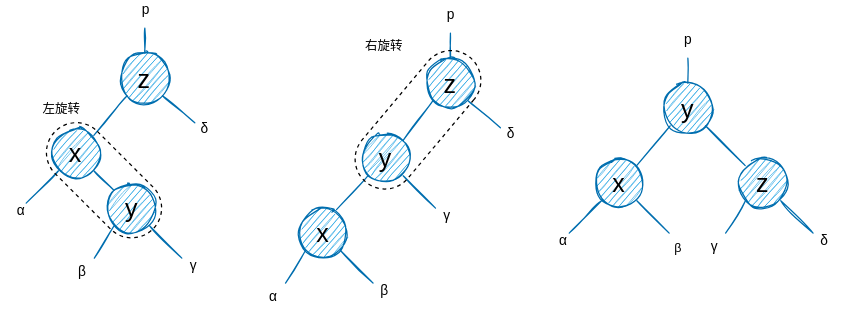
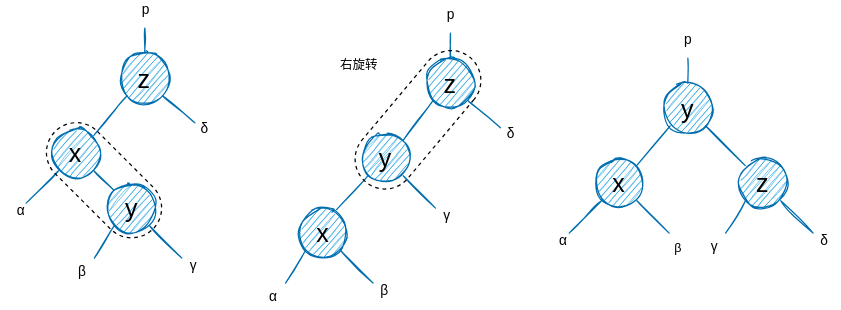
- <mxCell id="36" value="右旋转&amp;nbsp;" style="text;html=1;align=center;verticalAlign=middle;resizable=0;points=[];autosize=1;fontSize=10;fontColor=#000000;" vertex="1" parent="1"><mxGeometry x="283" y="24" width="50" height="20" as="geometry" /></mxCell>
+ <mxCell id="36" value="右旋转&amp;nbsp;" style="text;html=1;align=center;verticalAlign=middle;resizable=0;points=[];autosize=1;fontSize=10;fontColor=#000000;" vertex="1" parent="1"><mxGeometry x="263" y="39" width="50" height="20" as="geometry" /></mxCell>
- <mxCell id="19" value="左旋转&amp;nbsp;" style="text;html=1;align=center;verticalAlign=middle;resizable=0;points=[];autosize=1;fontSize=10;fontColor=#000000;" vertex="1" parent="2"><mxGeometry x="4.55" y="54" width="50" height="20" as="geometry" /></mxCell>
